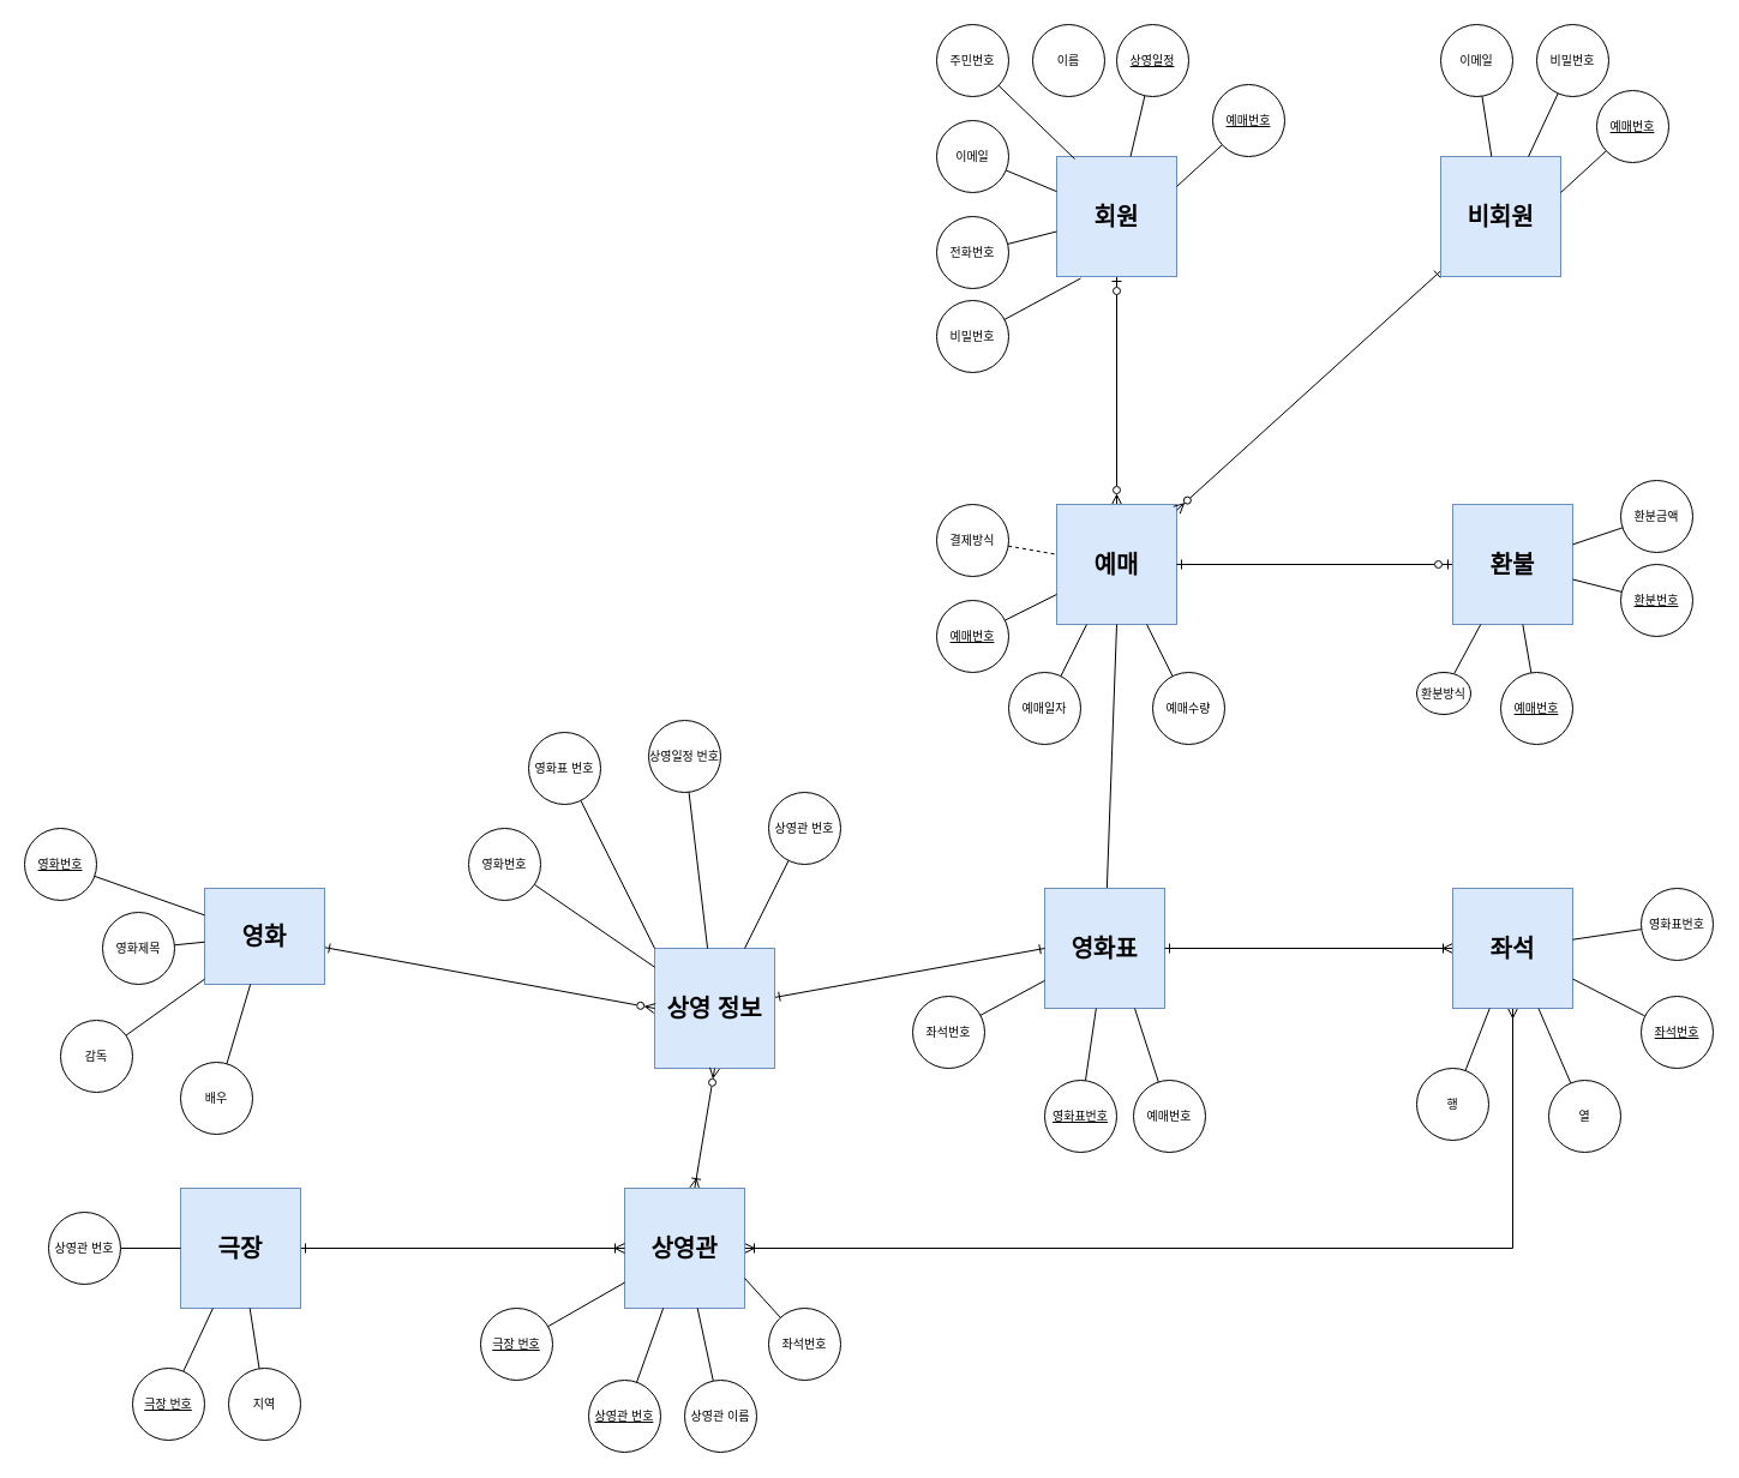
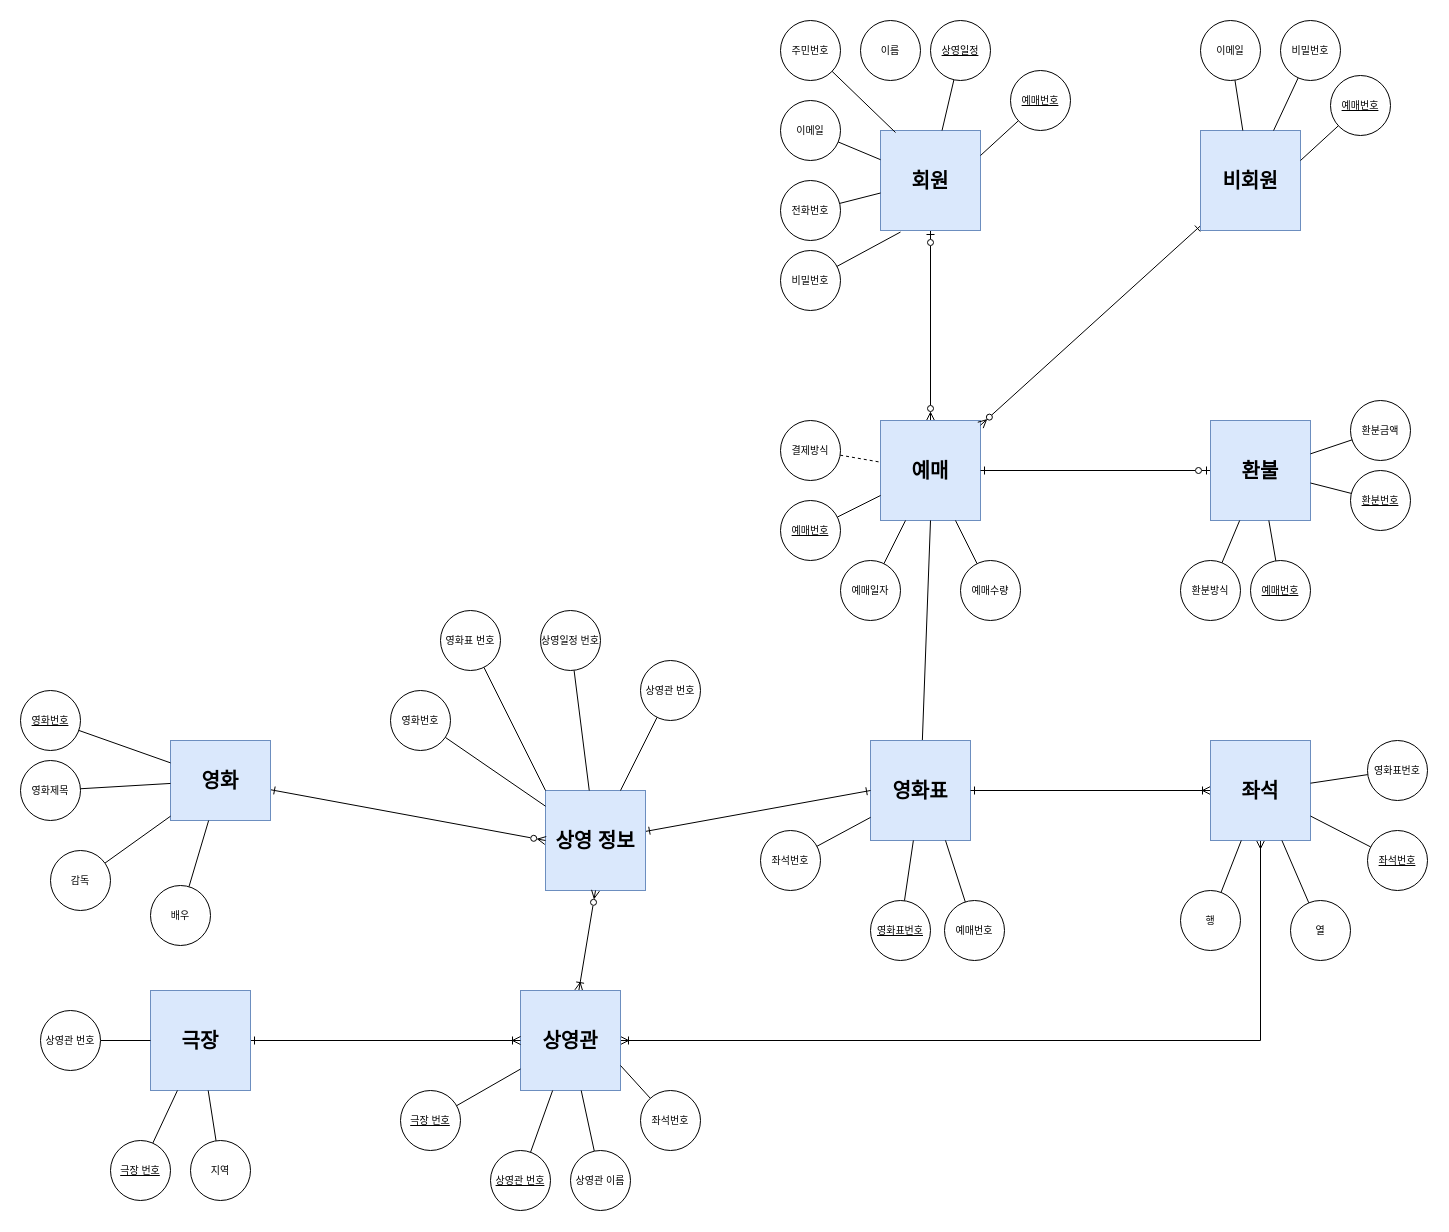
- <mxCell id="41" value="환분방식" style="ellipse;whiteSpace=wrap;html=1;aspect=fixed;fontSize=10;fontStyle=0" vertex="1" parent="1"><mxGeometry x="1180" y="560" width="45" height="35" as="geometry" /></mxCell>
+ <mxCell id="41" value="환분방식" style="ellipse;whiteSpace=wrap;html=1;aspect=fixed;fontSize=10;fontStyle=0" vertex="1" parent="1"><mxGeometry x="1180" y="560" width="60" height="60" as="geometry" /></mxCell>
- <mxCell id="72" value="상영일정 번호" style="ellipse;whiteSpace=wrap;html=1;aspect=fixed;fontSize=10;fontStyle=0" vertex="1" parent="1"><mxGeometry x="540" y="600" width="60" height="60" as="geometry" /></mxCell>
+ <mxCell id="72" value="상영일정 번호" style="ellipse;whiteSpace=wrap;html=1;aspect=fixed;fontSize=10;fontStyle=0" vertex="1" parent="1"><mxGeometry x="540" y="610" width="60" height="60" as="geometry" /></mxCell>
- <mxCell id="80" value="영화제목" style="ellipse;whiteSpace=wrap;html=1;aspect=fixed;fontSize=10;fontStyle=0" vertex="1" parent="1"><mxGeometry x="85" y="760" width="60" height="60" as="geometry" /></mxCell>
+ <mxCell id="80" value="영화제목" style="ellipse;whiteSpace=wrap;html=1;aspect=fixed;fontSize=10;fontStyle=0" vertex="1" parent="1"><mxGeometry x="20" y="760" width="60" height="60" as="geometry" /></mxCell>
